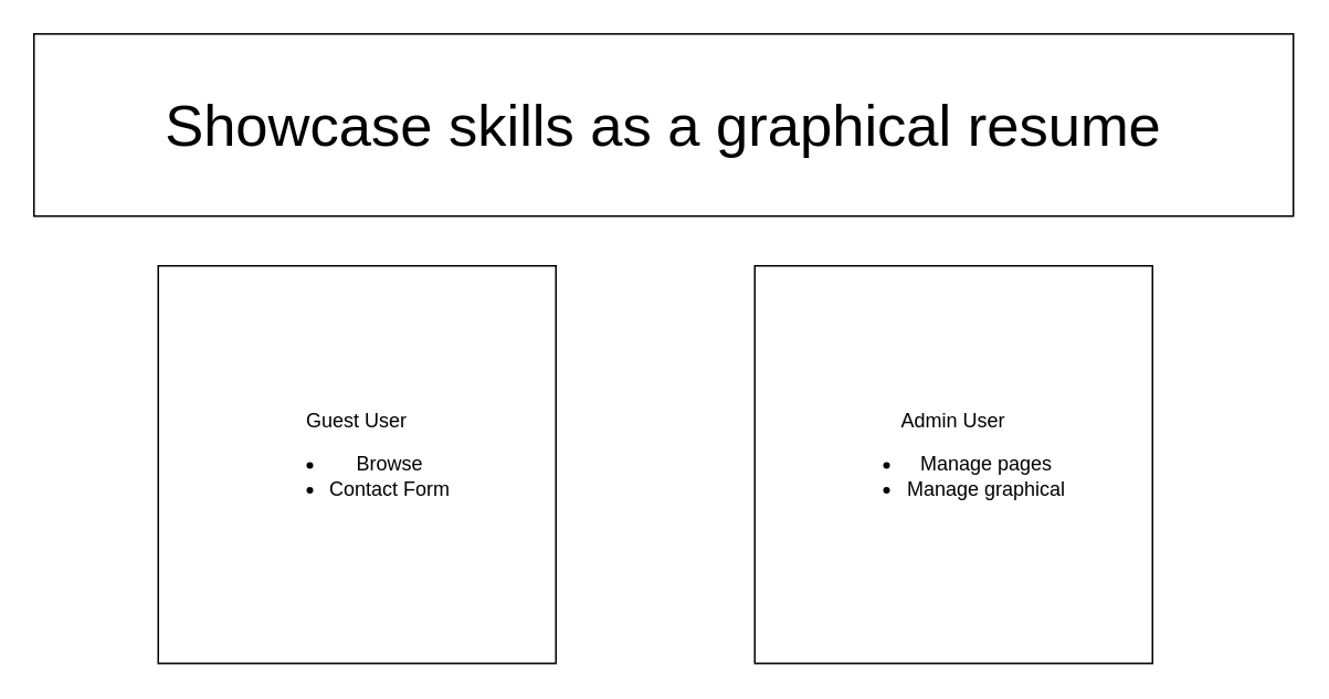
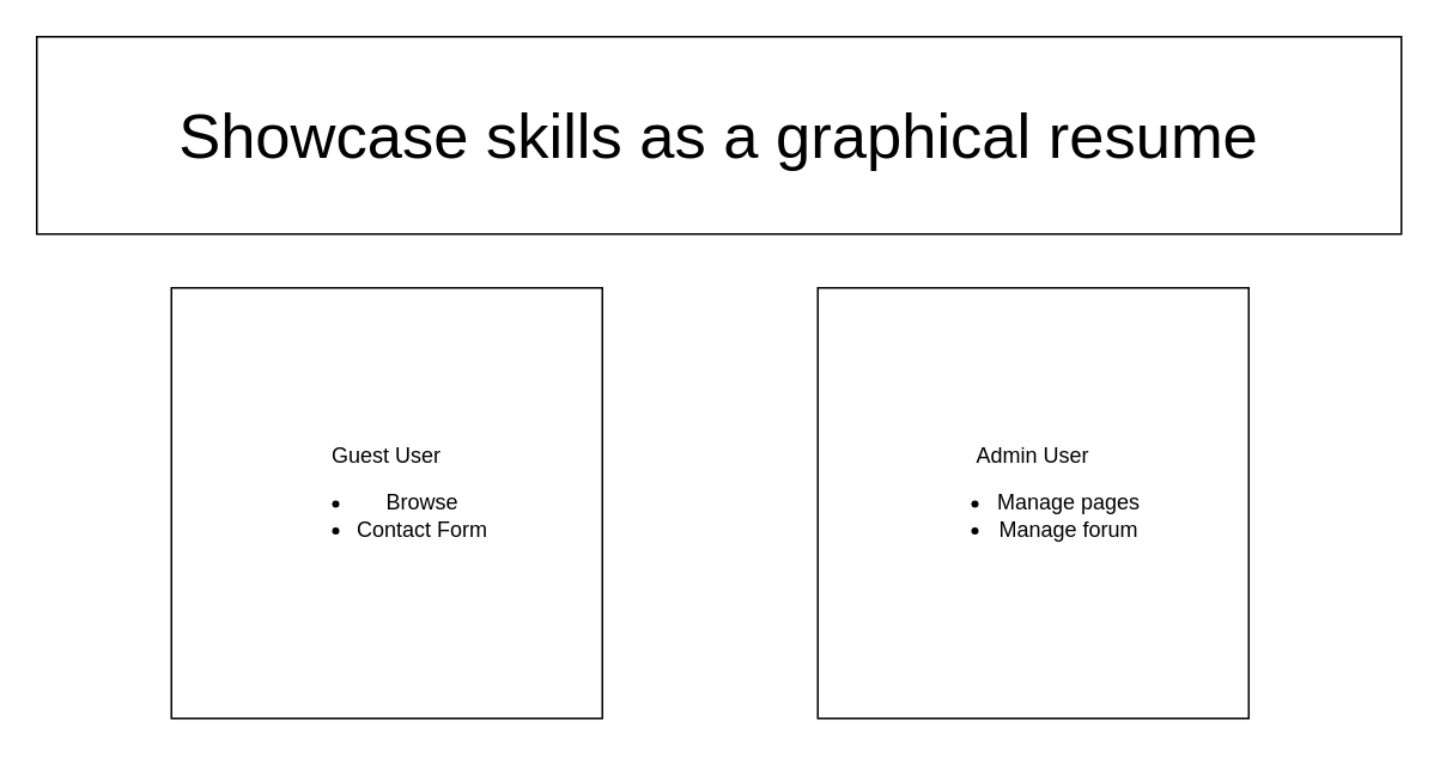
- <mxCell id="4" value="Admin User&lt;br&gt;&lt;ul&gt;&lt;li&gt;Manage pages&lt;/li&gt;&lt;li&gt;Manage graphical&lt;/li&gt;&lt;/ul&gt;" style="whiteSpace=wrap;html=1;aspect=fixed;" parent="1" vertex="1"><mxGeometry x="455" y="160" width="240" height="240" as="geometry" /></mxCell>
+ <mxCell id="4" value="Admin User&lt;br&gt;&lt;ul&gt;&lt;li&gt;Manage pages&lt;/li&gt;&lt;li&gt;Manage forum&lt;/li&gt;&lt;/ul&gt;" style="whiteSpace=wrap;html=1;aspect=fixed;" parent="1" vertex="1"><mxGeometry x="455" y="160" width="240" height="240" as="geometry" /></mxCell>
